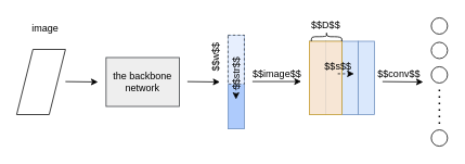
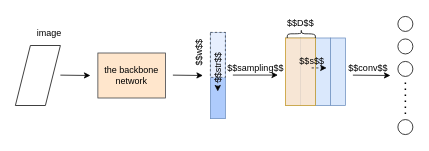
- <mxCell id="21" value="image" style="text;html=1;align=center;verticalAlign=middle;resizable=0;points=[];autosize=1;" vertex="1" parent="1"><mxGeometry x="30" y="24.38" width="50" height="20" as="geometry" /></mxCell>
+ <mxCell id="21" value="image" style="text;html=1;align=center;verticalAlign=middle;resizable=0;points=[];autosize=1;" vertex="1" parent="1"><mxGeometry x="40" y="34.38" width="50" height="20" as="geometry" /></mxCell>
- <mxCell id="12" value="&lt;div&gt;$$image$$&lt;/div&gt;" style="text;html=1;align=center;verticalAlign=middle;resizable=0;points=[];autosize=1;" vertex="1" parent="1"><mxGeometry x="295" y="80" width="90" height="20" as="geometry" /></mxCell>
+ <mxCell id="12" value="&lt;div&gt;$$sampling$$&lt;/div&gt;" style="text;html=1;align=center;verticalAlign=middle;resizable=0;points=[];autosize=1;" vertex="1" parent="1"><mxGeometry x="295" y="80" width="90" height="20" as="geometry" /></mxCell>
- <mxCell id="4" value="the backbone network" style="rounded=0;whiteSpace=wrap;html=1;fillColor=#eeeeee;strokeColor=#36393d;" vertex="1" parent="1"><mxGeometry x="130" y="70" width="90" height="60" as="geometry" /></mxCell>
+ <mxCell id="4" value="the backbone network" style="rounded=0;whiteSpace=wrap;html=1;fillColor=#ffe6cc;strokeColor=#36393d;" vertex="1" parent="1"><mxGeometry x="130" y="70" width="90" height="60" as="geometry" /></mxCell>
